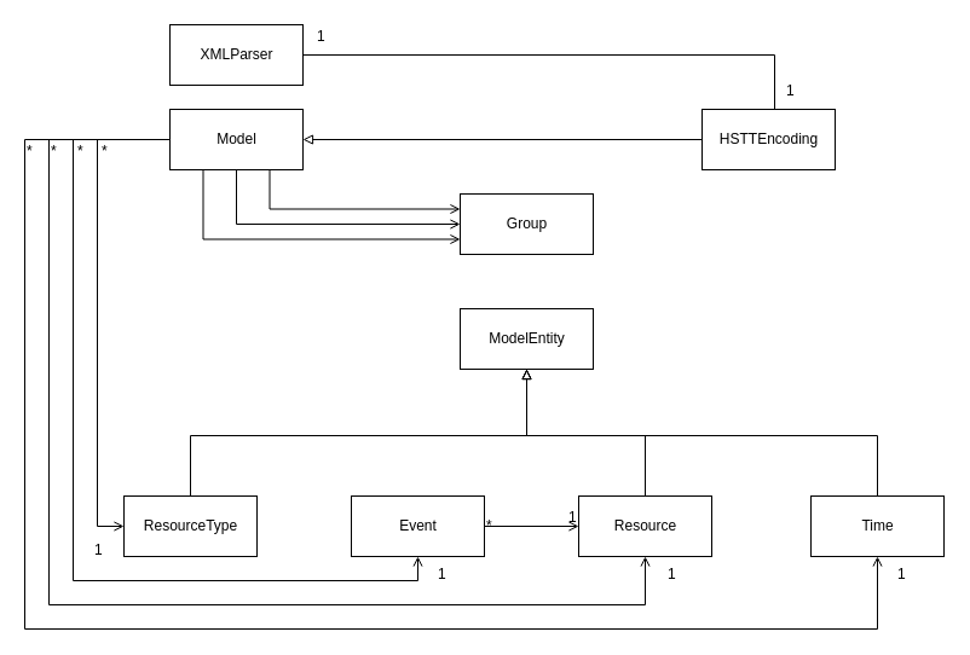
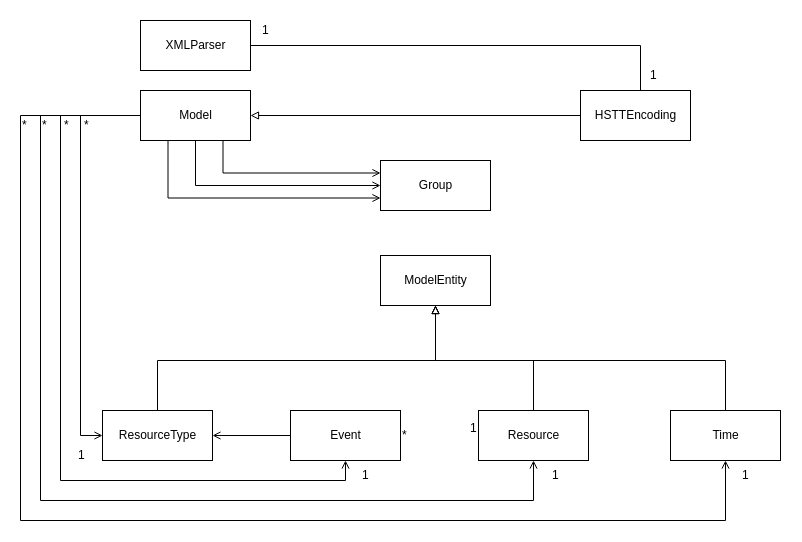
- <mxCell id="14" style="edgeStyle=orthogonalEdgeStyle;rounded=0;orthogonalLoop=1;jettySize=auto;html=1;entryX=0;entryY=0.5;entryDx=0;entryDy=0;startArrow=none;startFill=0;endArrow=open;endFill=0;" parent="1" source="15" target="13" edge="1"><mxGeometry relative="1" as="geometry" /></mxCell>
+ <mxCell id="14" style="edgeStyle=orthogonalEdgeStyle;rounded=0;orthogonalLoop=1;jettySize=auto;html=1;startArrow=none;startFill=0;endArrow=open;endFill=0;" parent="1" source="15" target="18" edge="1"><mxGeometry relative="1" as="geometry" /></mxCell>
